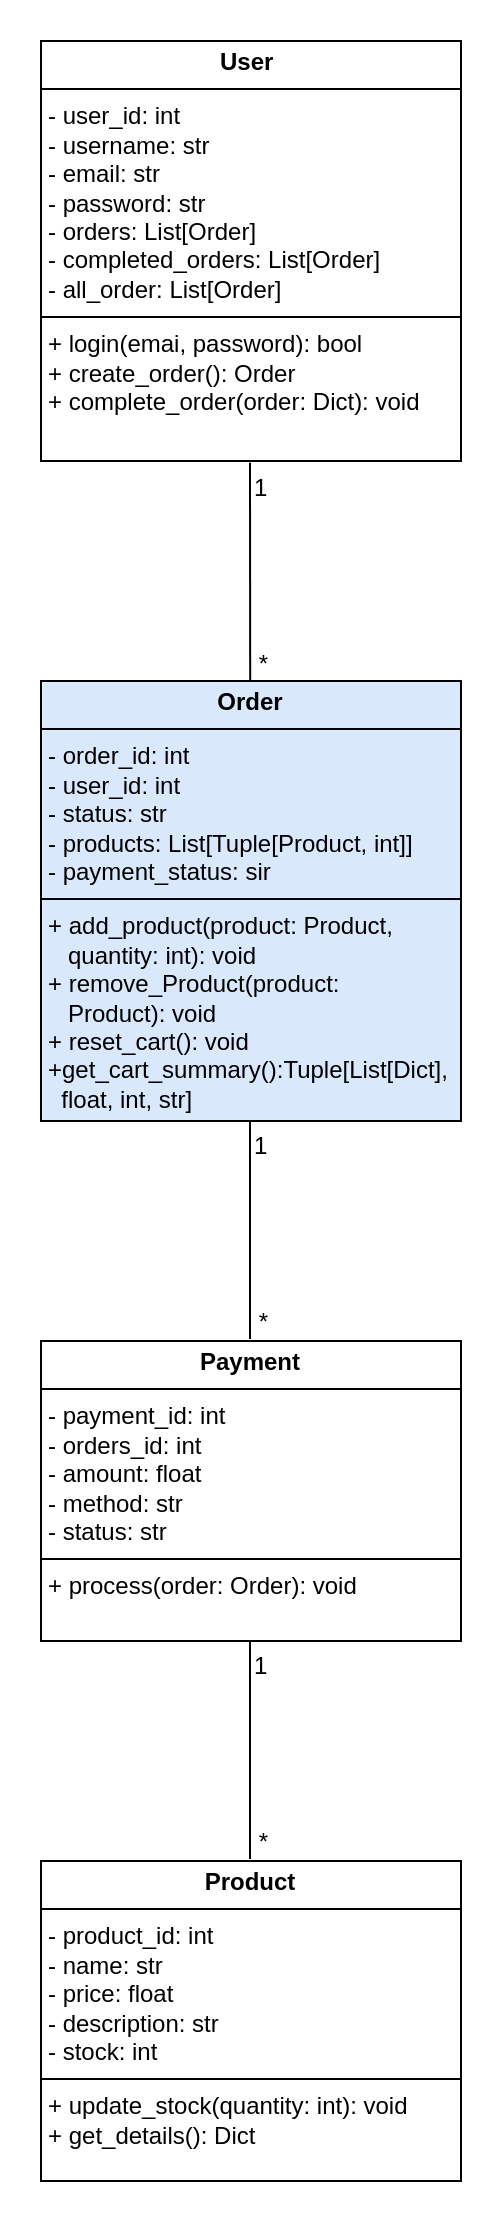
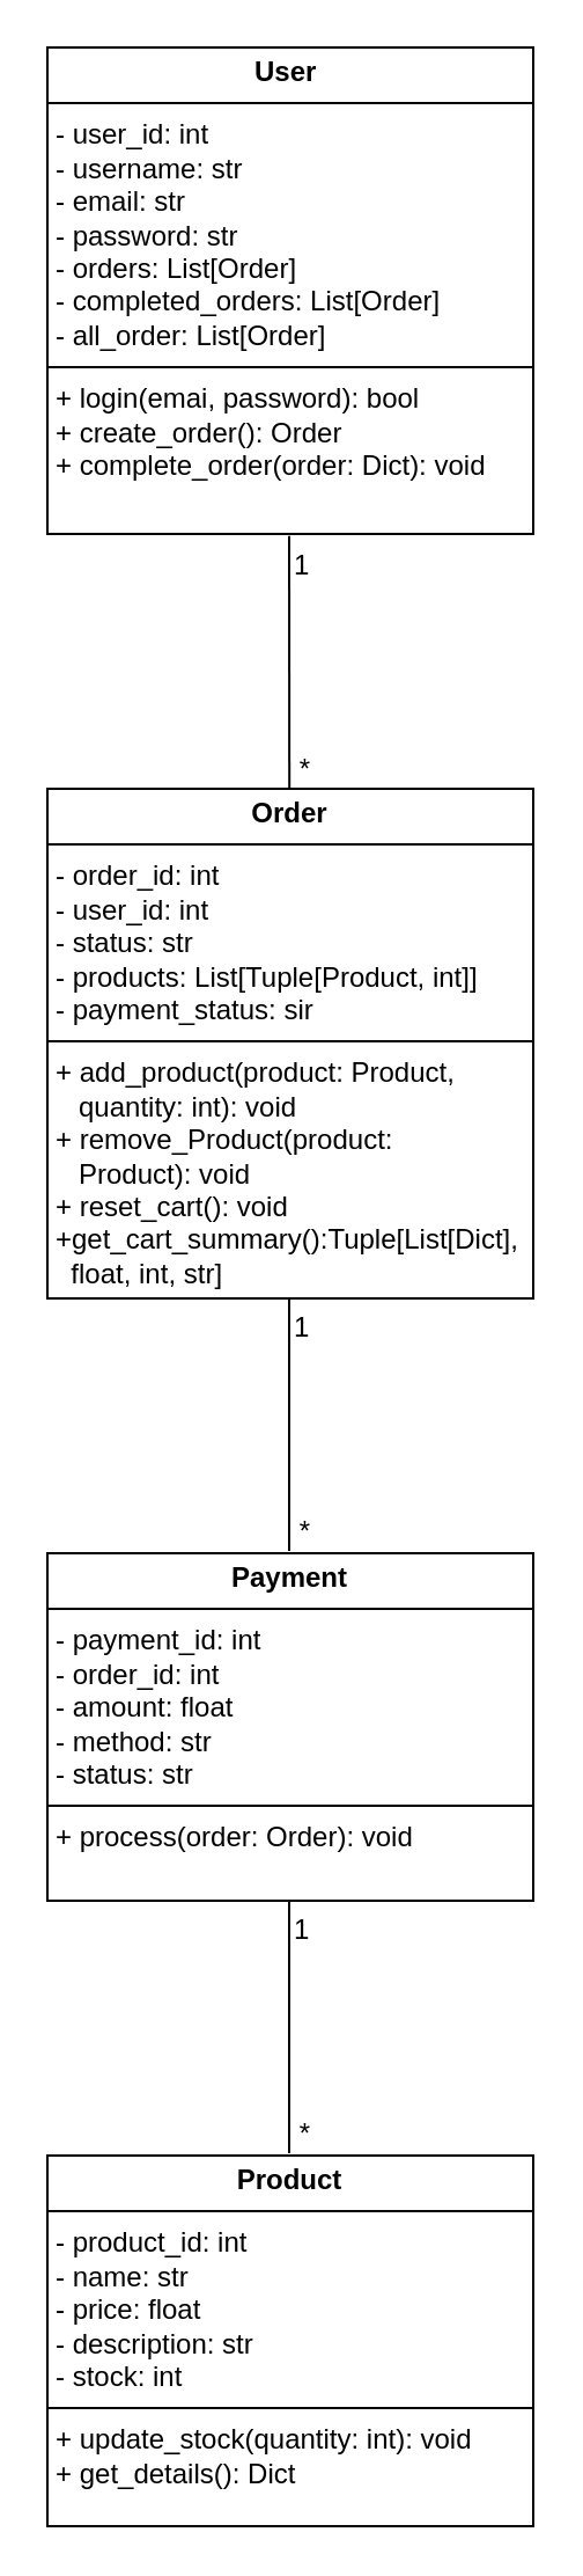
- <mxCell id="3" value="&lt;p style=&quot;margin:0px;margin-top:4px;text-align:center;&quot;&gt;&lt;b&gt;Order&lt;/b&gt;&lt;/p&gt;&lt;hr size=&quot;1&quot; style=&quot;border-style:solid;&quot;&gt;&lt;p style=&quot;margin:0px;margin-left:4px;&quot;&gt;- order_id: int&lt;br&gt;- user_id: int&lt;/p&gt;&lt;p style=&quot;margin:0px;margin-left:4px;&quot;&gt;- status: str&lt;/p&gt;&lt;p style=&quot;margin:0px;margin-left:4px;&quot;&gt;- products: List[Tuple[Product, int]]&lt;/p&gt;&lt;p style=&quot;margin:0px;margin-left:4px;&quot;&gt;- payment_status: sir&lt;/p&gt;&lt;hr size=&quot;1&quot; style=&quot;border-style:solid;&quot;&gt;&lt;p style=&quot;margin:0px;margin-left:4px;&quot;&gt;+ add_product(product: Product,&amp;nbsp; &amp;nbsp; &amp;nbsp; &amp;nbsp; &amp;nbsp; &amp;nbsp; &amp;nbsp;quantity: int): void&lt;/p&gt;&lt;p style=&quot;margin:0px;margin-left:4px;&quot;&gt;+ remove_Product(product:&amp;nbsp; &amp;nbsp; &amp;nbsp; &amp;nbsp; &amp;nbsp; &amp;nbsp; &amp;nbsp; &amp;nbsp; &amp;nbsp; &amp;nbsp; &amp;nbsp;Product): void&lt;/p&gt;&lt;p style=&quot;margin:0px;margin-left:4px;&quot;&gt;+ reset_cart(): void&lt;/p&gt;&lt;p style=&quot;margin:0px;margin-left:4px;&quot;&gt;+get_cart_summary():Tuple[List[Dict],&amp;nbsp; &amp;nbsp; float, int, str]&amp;nbsp;&amp;nbsp;&lt;/p&gt;" style="verticalAlign=top;align=left;overflow=fill;html=1;whiteSpace=wrap;fillColor=#dae8fc;" vertex="1" parent="1"><mxGeometry x="20" y="340" width="210" height="220" as="geometry" /></mxCell>
+ <mxCell id="3" value="&lt;p style=&quot;margin:0px;margin-top:4px;text-align:center;&quot;&gt;&lt;b&gt;Order&lt;/b&gt;&lt;/p&gt;&lt;hr size=&quot;1&quot; style=&quot;border-style:solid;&quot;&gt;&lt;p style=&quot;margin:0px;margin-left:4px;&quot;&gt;- order_id: int&lt;br&gt;- user_id: int&lt;/p&gt;&lt;p style=&quot;margin:0px;margin-left:4px;&quot;&gt;- status: str&lt;/p&gt;&lt;p style=&quot;margin:0px;margin-left:4px;&quot;&gt;- products: List[Tuple[Product, int]]&lt;/p&gt;&lt;p style=&quot;margin:0px;margin-left:4px;&quot;&gt;- payment_status: sir&lt;/p&gt;&lt;hr size=&quot;1&quot; style=&quot;border-style:solid;&quot;&gt;&lt;p style=&quot;margin:0px;margin-left:4px;&quot;&gt;+ add_product(product: Product,&amp;nbsp; &amp;nbsp; &amp;nbsp; &amp;nbsp; &amp;nbsp; &amp;nbsp; &amp;nbsp;quantity: int): void&lt;/p&gt;&lt;p style=&quot;margin:0px;margin-left:4px;&quot;&gt;+ remove_Product(product:&amp;nbsp; &amp;nbsp; &amp;nbsp; &amp;nbsp; &amp;nbsp; &amp;nbsp; &amp;nbsp; &amp;nbsp; &amp;nbsp; &amp;nbsp; &amp;nbsp;Product): void&lt;/p&gt;&lt;p style=&quot;margin:0px;margin-left:4px;&quot;&gt;+ reset_cart(): void&lt;/p&gt;&lt;p style=&quot;margin:0px;margin-left:4px;&quot;&gt;+get_cart_summary():Tuple[List[Dict],&amp;nbsp; &amp;nbsp; float, int, str]&amp;nbsp;&amp;nbsp;&lt;/p&gt;" style="verticalAlign=top;align=left;overflow=fill;html=1;whiteSpace=wrap;" vertex="1" parent="1"><mxGeometry x="20" y="340" width="210" height="220" as="geometry" /></mxCell>
- <mxCell id="10" value="&lt;p style=&quot;margin:0px;margin-top:4px;text-align:center;&quot;&gt;&lt;b&gt;Payment&lt;/b&gt;&lt;/p&gt;&lt;hr size=&quot;1&quot; style=&quot;border-style:solid;&quot;&gt;&lt;p style=&quot;margin:0px;margin-left:4px;&quot;&gt;- payment_id: int&lt;br&gt;- orders_id: int&lt;/p&gt;&lt;p style=&quot;margin:0px;margin-left:4px;&quot;&gt;- amount: float&lt;/p&gt;&lt;p style=&quot;margin:0px;margin-left:4px;&quot;&gt;- method: str&lt;/p&gt;&lt;p style=&quot;margin:0px;margin-left:4px;&quot;&gt;- status: str&lt;/p&gt;&lt;hr size=&quot;1&quot; style=&quot;border-style:solid;&quot;&gt;&lt;p style=&quot;margin:0px;margin-left:4px;&quot;&gt;+ process(order: Order): void&lt;br&gt;&lt;/p&gt;" style="verticalAlign=top;align=left;overflow=fill;html=1;whiteSpace=wrap;" vertex="1" parent="1"><mxGeometry x="20" y="670" width="210" height="150" as="geometry" /></mxCell>
+ <mxCell id="10" value="&lt;p style=&quot;margin:0px;margin-top:4px;text-align:center;&quot;&gt;&lt;b&gt;Payment&lt;/b&gt;&lt;/p&gt;&lt;hr size=&quot;1&quot; style=&quot;border-style:solid;&quot;&gt;&lt;p style=&quot;margin:0px;margin-left:4px;&quot;&gt;- payment_id: int&lt;br&gt;- order_id: int&lt;/p&gt;&lt;p style=&quot;margin:0px;margin-left:4px;&quot;&gt;- amount: float&lt;/p&gt;&lt;p style=&quot;margin:0px;margin-left:4px;&quot;&gt;- method: str&lt;/p&gt;&lt;p style=&quot;margin:0px;margin-left:4px;&quot;&gt;- status: str&lt;/p&gt;&lt;hr size=&quot;1&quot; style=&quot;border-style:solid;&quot;&gt;&lt;p style=&quot;margin:0px;margin-left:4px;&quot;&gt;+ process(order: Order): void&lt;br&gt;&lt;/p&gt;" style="verticalAlign=top;align=left;overflow=fill;html=1;whiteSpace=wrap;" vertex="1" parent="1"><mxGeometry x="20" y="670" width="210" height="150" as="geometry" /></mxCell>
